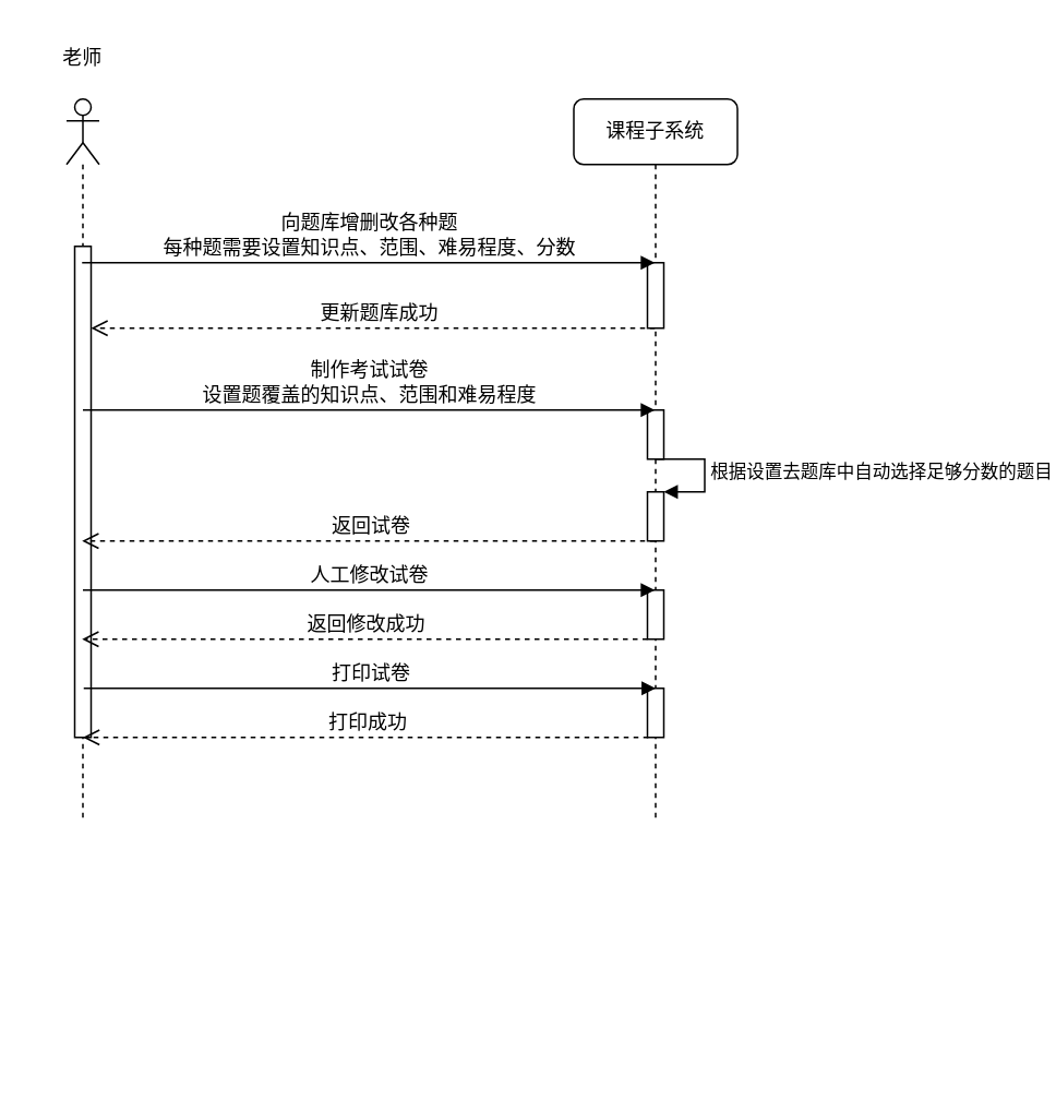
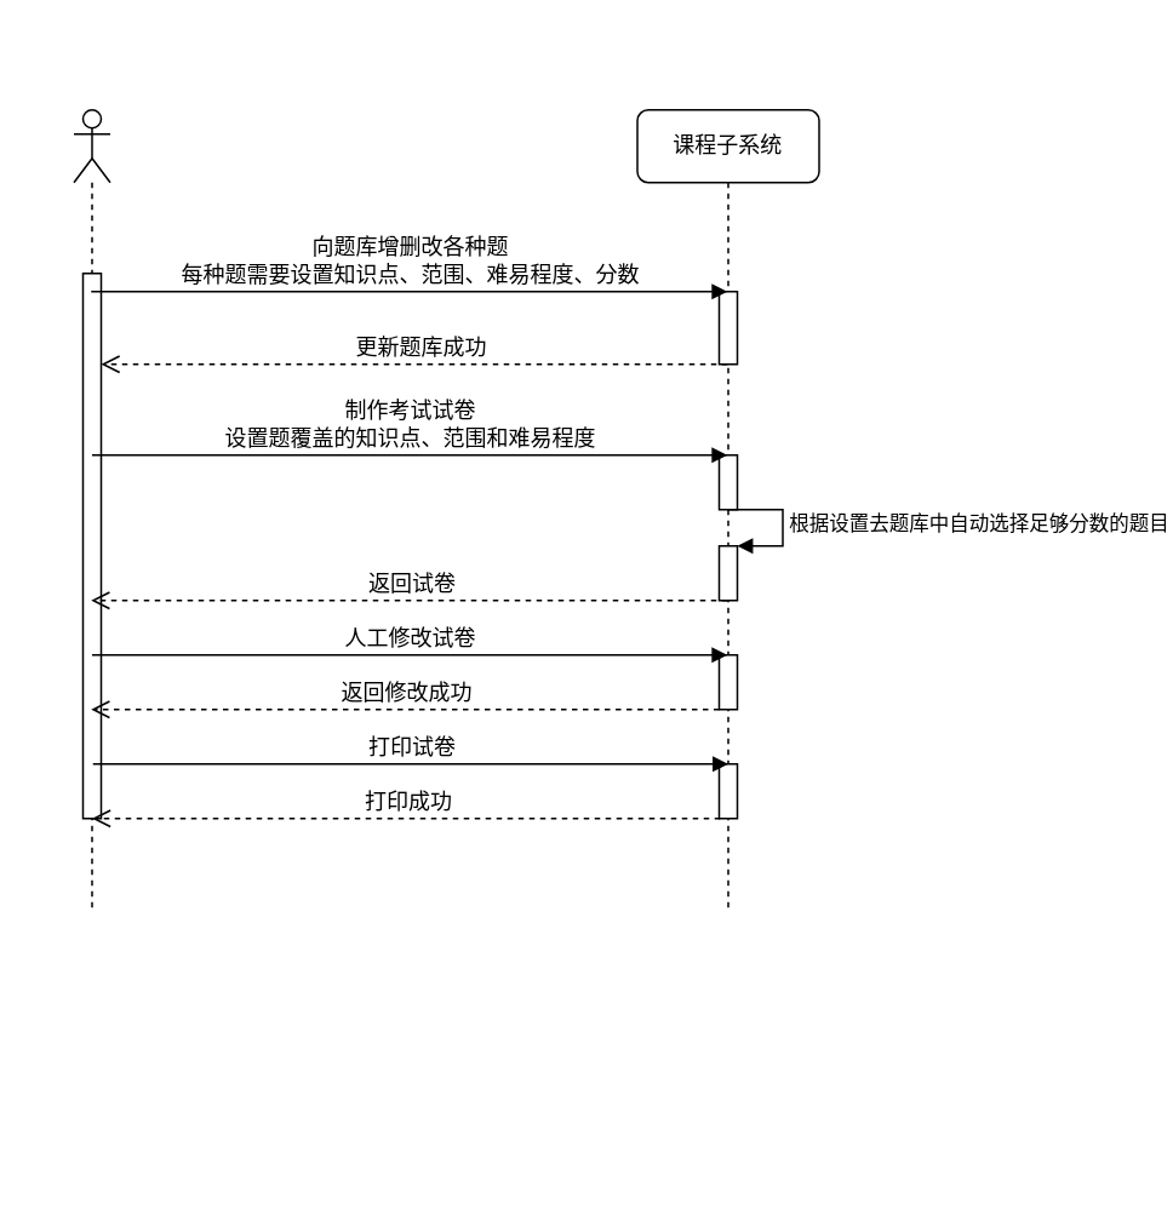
- <mxCell id="16" value="老师" style="text;html=1;strokeColor=none;fillColor=none;align=center;verticalAlign=middle;whiteSpace=wrap;rounded=0;" parent="1" vertex="1"><mxGeometry x="20" y="20" width="60" height="30" as="geometry" /></mxCell>
